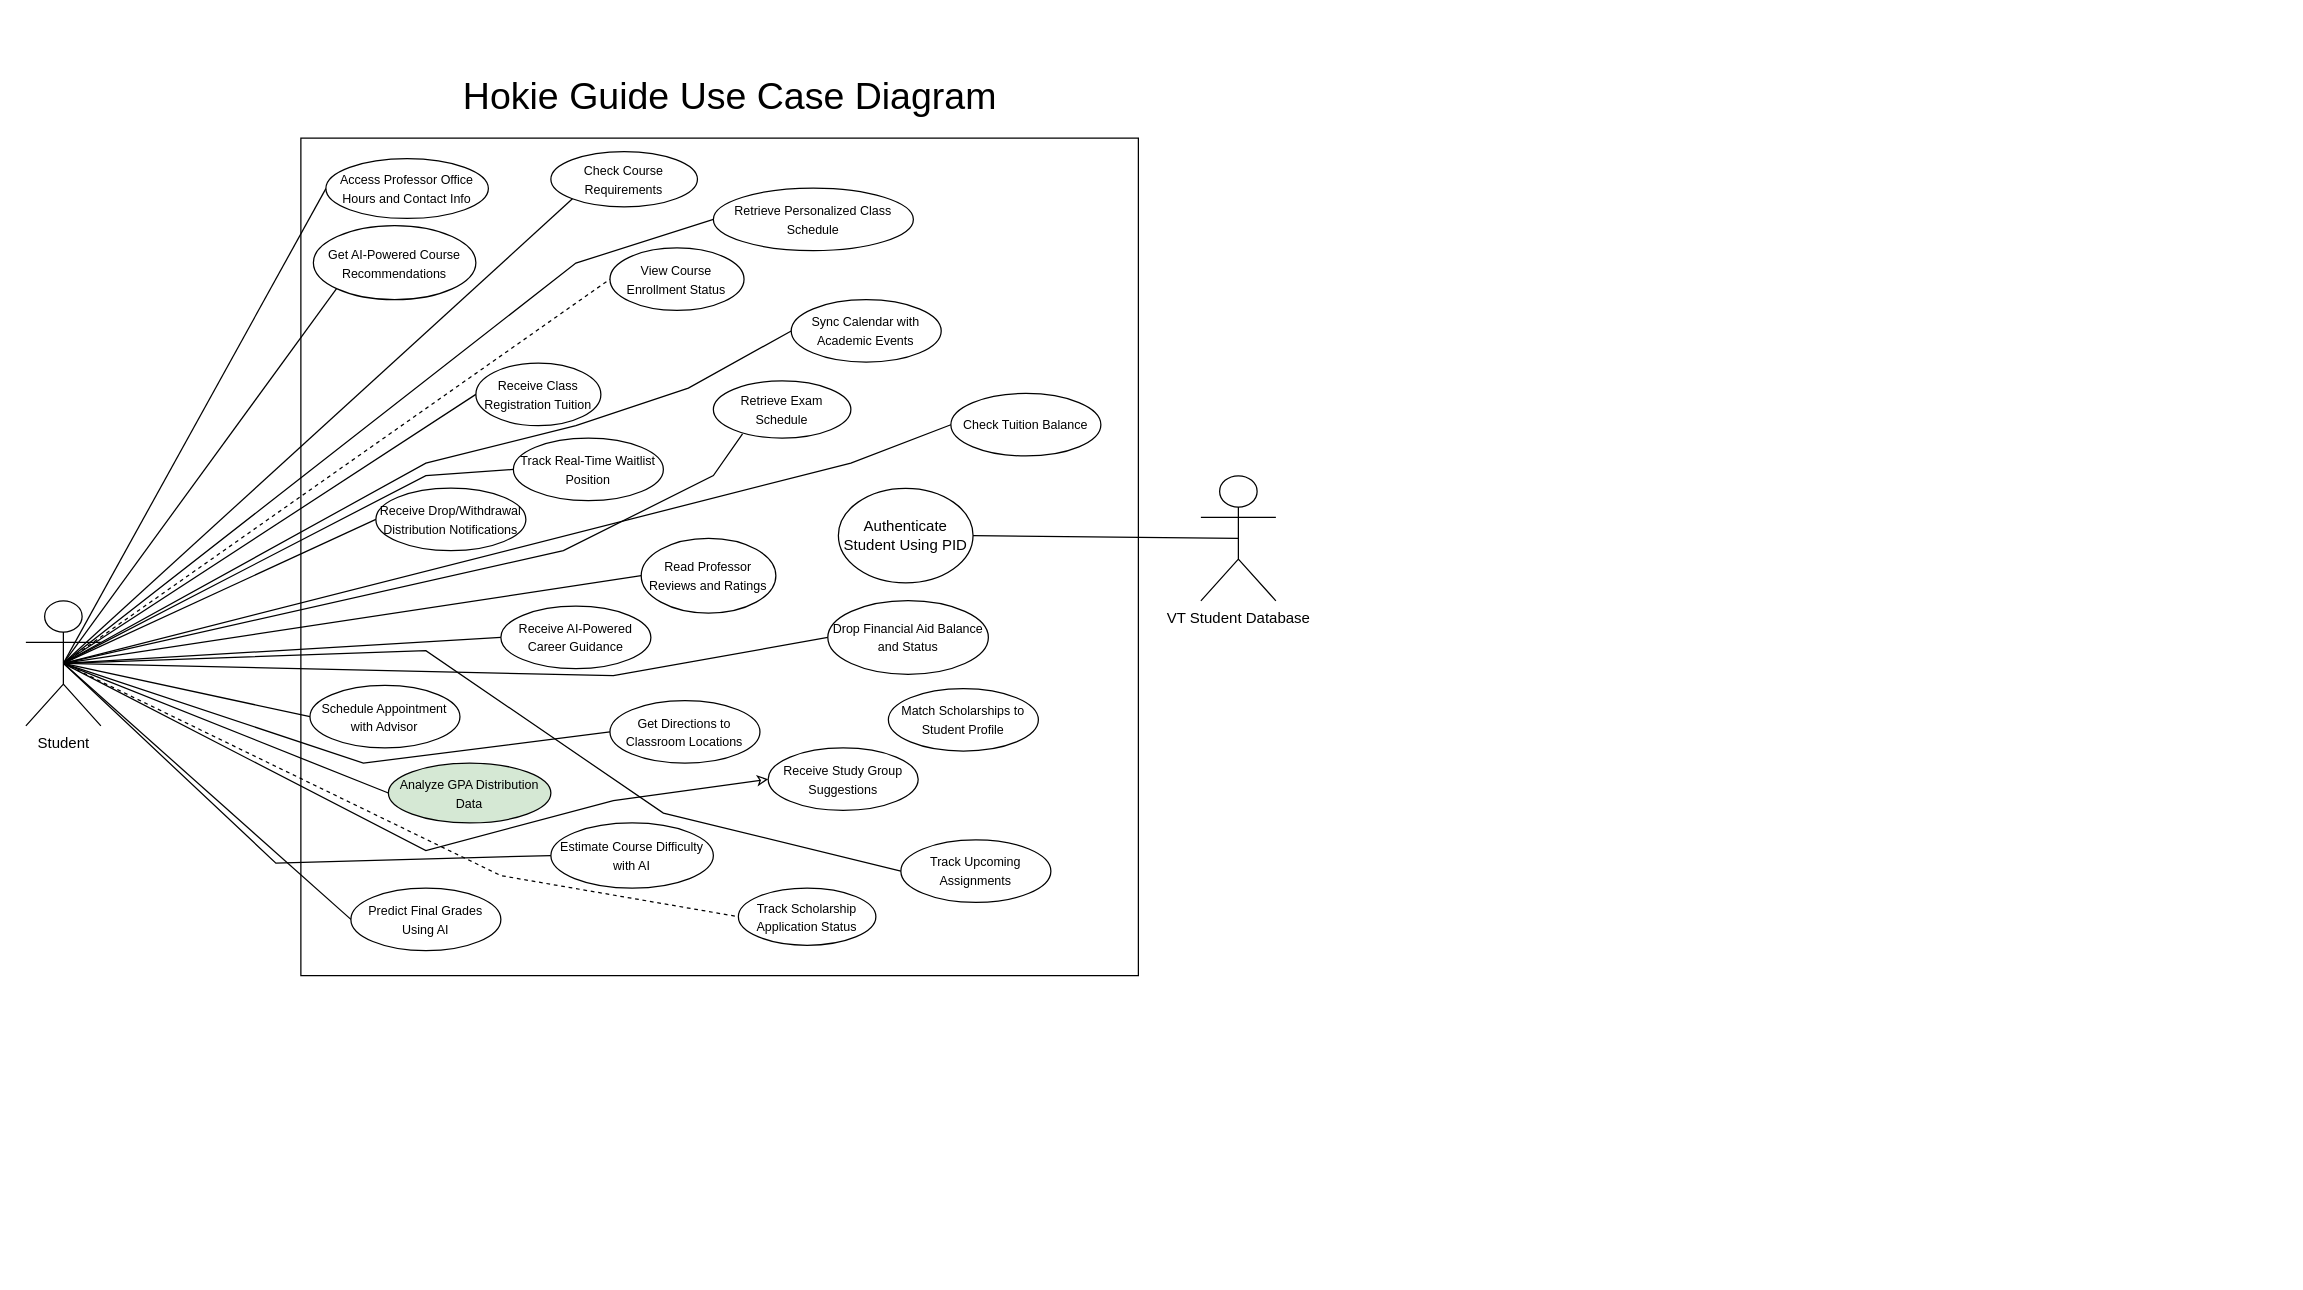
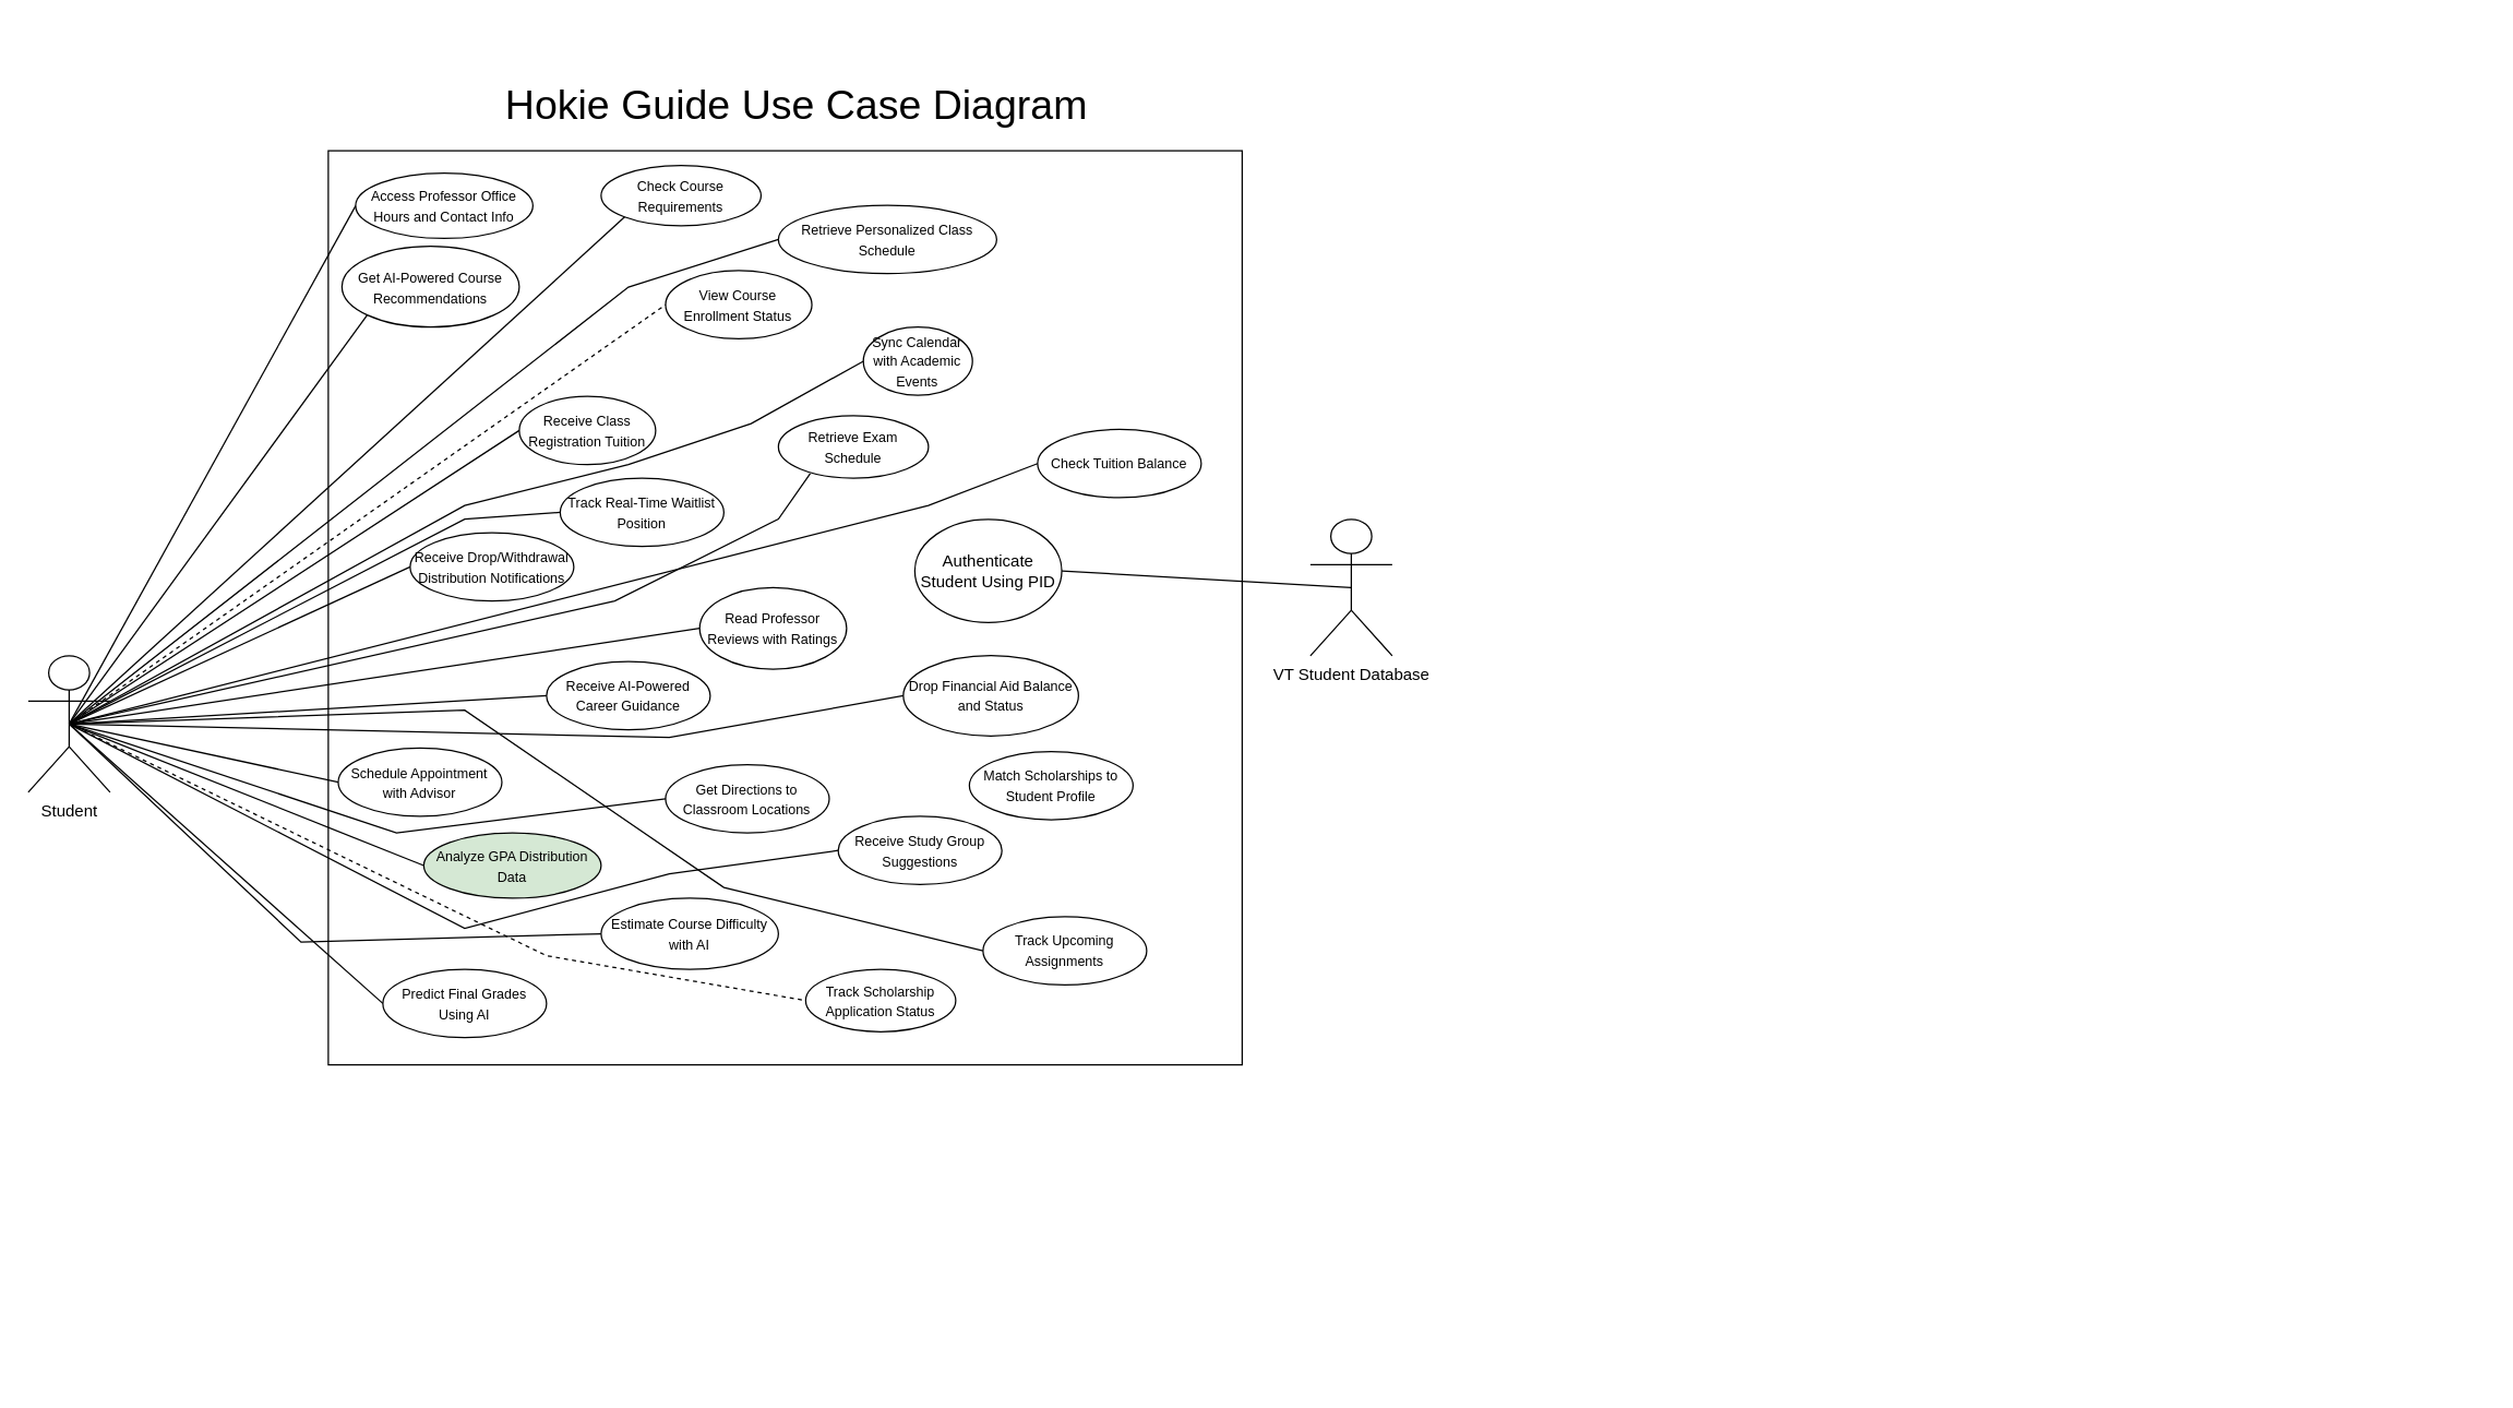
- <mxCell id="16" value="&lt;font style=&quot;font-size: 10px;&quot;&gt;Sync Calendar with Academic Events&lt;/font&gt;" style="ellipse;whiteSpace=wrap;html=1;" parent="3" vertex="1"><mxGeometry x="392.27" y="219.27" width="120" height="49.99" as="geometry" /></mxCell>
+ <mxCell id="16" value="&lt;font style=&quot;font-size: 10px;&quot;&gt;Sync Calendar with Academic Events&lt;/font&gt;" style="ellipse;whiteSpace=wrap;html=1;" parent="3" vertex="1"><mxGeometry x="392.27" y="219.27" width="80" height="49.99" as="geometry" /></mxCell>
- <mxCell id="6" value="&lt;font style=&quot;font-size: 12px;&quot;&gt;Authenticate Student Using PID&lt;/font&gt;" style="ellipse;whiteSpace=wrap;html=1;" parent="3" vertex="1"><mxGeometry x="430" y="370.11" width="107.73" height="75.71" as="geometry" /></mxCell>
+ <mxCell id="6" value="&lt;font style=&quot;font-size: 12px;&quot;&gt;Authenticate Student Using PID&lt;/font&gt;" style="ellipse;whiteSpace=wrap;html=1;" parent="3" vertex="1"><mxGeometry x="430" y="360.11" width="107.73" height="75.71" as="geometry" /></mxCell>
- <mxCell id="27" value="&lt;font style=&quot;font-size: 10px;&quot;&gt;Read Professor Reviews and Ratings&lt;/font&gt;" style="ellipse;whiteSpace=wrap;html=1;" parent="3" vertex="1"><mxGeometry x="272.27" y="410.15" width="107.73" height="59.85" as="geometry" /></mxCell>
+ <mxCell id="27" value="&lt;font style=&quot;font-size: 10px;&quot;&gt;Read Professor Reviews with Ratings&lt;/font&gt;" style="ellipse;whiteSpace=wrap;html=1;" parent="3" vertex="1"><mxGeometry x="272.27" y="410.15" width="107.73" height="59.85" as="geometry" /></mxCell>
- <mxCell id="51" value="" style="endArrow=classic;html=1;rounded=0;entryX=0;entryY=0.5;entryDx=0;entryDy=0;endFill=0;exitX=0.5;exitY=0.5;exitDx=0;exitDy=0;exitPerimeter=0;" edge="1" parent="1" source="2" target="31"><mxGeometry width="50" height="50" relative="1" as="geometry"><mxPoint x="100" y="580" as="sourcePoint" /><mxPoint x="300" y="655" as="targetPoint" /><Array as="points"><mxPoint x="340" y="680" /><mxPoint x="490" y="640" /></Array></mxGeometry></mxCell>
+ <mxCell id="51" value="" style="endArrow=none;html=1;rounded=0;entryX=0;entryY=0.5;entryDx=0;entryDy=0;endFill=0;exitX=0.5;exitY=0.5;exitDx=0;exitDy=0;exitPerimeter=0;" edge="1" parent="1" source="2" target="31"><mxGeometry width="50" height="50" relative="1" as="geometry"><mxPoint x="100" y="580" as="sourcePoint" /><mxPoint x="300" y="655" as="targetPoint" /><Array as="points"><mxPoint x="340" y="680" /><mxPoint x="490" y="640" /></Array></mxGeometry></mxCell>
